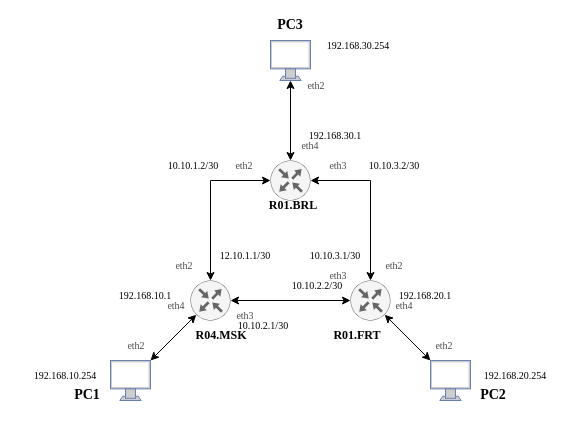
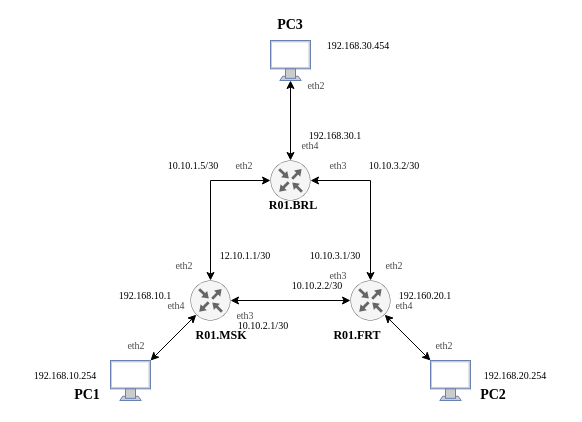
- <mxCell id="20" value="&lt;font style=&quot;font-size: 10px;&quot;&gt;192.168.30.254&lt;/font&gt;" style="text;html=1;strokeColor=none;fillColor=none;align=center;verticalAlign=middle;whiteSpace=wrap;rounded=0;fontFamily=Verdana;fontSize=12;" vertex="1" parent="1"><mxGeometry x="313" y="40" width="90" height="10" as="geometry" /></mxCell>
+ <mxCell id="20" value="&lt;font style=&quot;font-size: 10px;&quot;&gt;192.168.30.454&lt;/font&gt;" style="text;html=1;strokeColor=none;fillColor=none;align=center;verticalAlign=middle;whiteSpace=wrap;rounded=0;fontFamily=Verdana;fontSize=12;" vertex="1" parent="1"><mxGeometry x="313" y="40" width="90" height="10" as="geometry" /></mxCell>
- <mxCell id="38" value="&lt;font style=&quot;font-size: 10px;&quot;&gt;10.10.1.2/30&lt;/font&gt;" style="text;html=1;strokeColor=none;fillColor=none;align=center;verticalAlign=middle;whiteSpace=wrap;rounded=0;fontFamily=Verdana;fontSize=12;" vertex="1" parent="1"><mxGeometry x="158" y="160" width="70" height="10" as="geometry" /></mxCell>
+ <mxCell id="38" value="&lt;font style=&quot;font-size: 10px;&quot;&gt;10.10.1.5/30&lt;/font&gt;" style="text;html=1;strokeColor=none;fillColor=none;align=center;verticalAlign=middle;whiteSpace=wrap;rounded=0;fontFamily=Verdana;fontSize=12;" vertex="1" parent="1"><mxGeometry x="158" y="160" width="70" height="10" as="geometry" /></mxCell>
- <mxCell id="36" value="&lt;font style=&quot;font-size: 10px;&quot;&gt;192.168.20.1&lt;/font&gt;" style="text;html=1;strokeColor=none;fillColor=none;align=center;verticalAlign=middle;whiteSpace=wrap;rounded=0;fontFamily=Verdana;fontSize=12;" vertex="1" parent="1"><mxGeometry x="380" y="290" width="90" height="10" as="geometry" /></mxCell>
+ <mxCell id="36" value="&lt;font style=&quot;font-size: 10px;&quot;&gt;192.160.20.1&lt;/font&gt;" style="text;html=1;strokeColor=none;fillColor=none;align=center;verticalAlign=middle;whiteSpace=wrap;rounded=0;fontFamily=Verdana;fontSize=12;" vertex="1" parent="1"><mxGeometry x="380" y="290" width="90" height="10" as="geometry" /></mxCell>
- <mxCell id="17" value="&lt;font style=&quot;font-size: 12px;&quot; face=&quot;Verdana&quot;&gt;&lt;b style=&quot;&quot;&gt;R04.MSK&lt;/b&gt;&lt;/font&gt;" style="text;html=1;strokeColor=none;fillColor=none;align=center;verticalAlign=middle;whiteSpace=wrap;rounded=0;" vertex="1" parent="1"><mxGeometry x="198" y="330" width="46" height="10" as="geometry" /></mxCell>
+ <mxCell id="17" value="&lt;font style=&quot;font-size: 12px;&quot; face=&quot;Verdana&quot;&gt;&lt;b style=&quot;&quot;&gt;R01.MSK&lt;/b&gt;&lt;/font&gt;" style="text;html=1;strokeColor=none;fillColor=none;align=center;verticalAlign=middle;whiteSpace=wrap;rounded=0;" vertex="1" parent="1"><mxGeometry x="198" y="330" width="46" height="10" as="geometry" /></mxCell>
